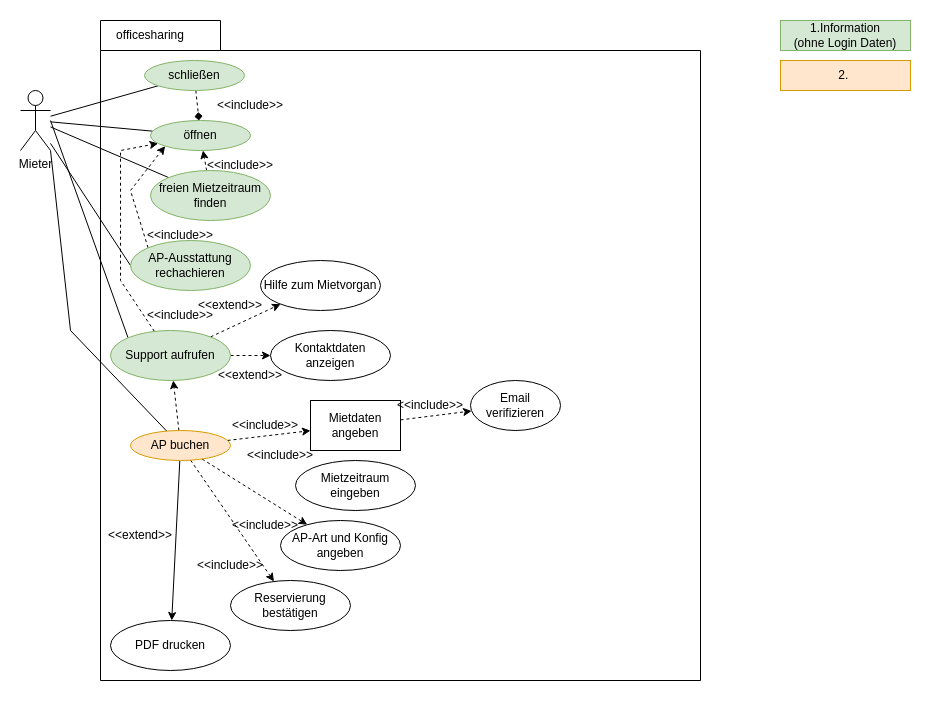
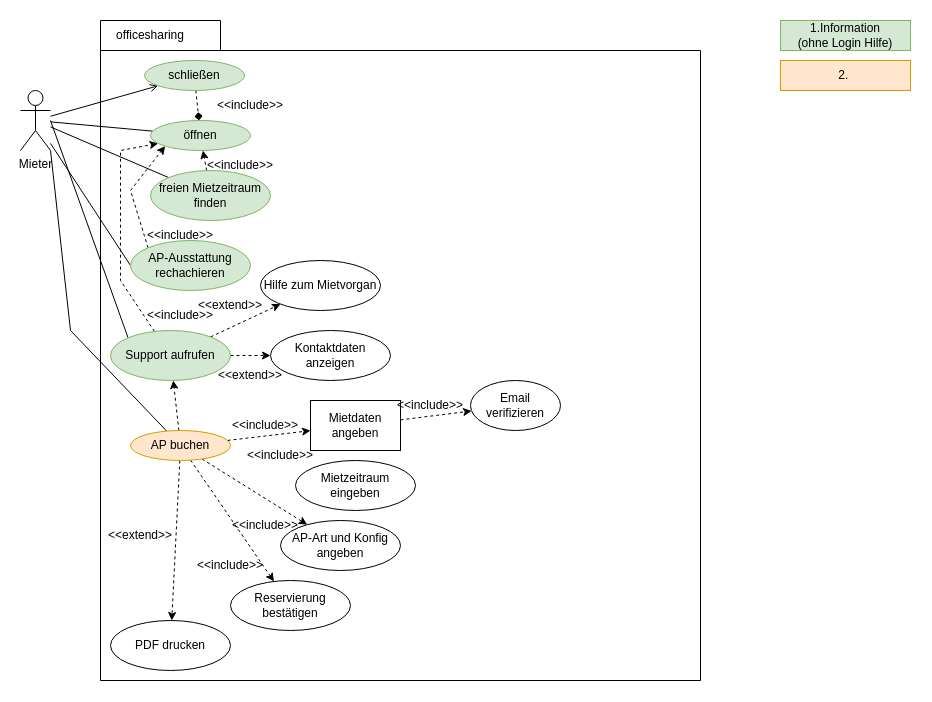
- <mxCell id="30" value="1.Information&lt;br&gt;(ohne Login Daten)" style="text;html=1;strokeColor=#82b366;fillColor=#d5e8d4;align=center;verticalAlign=middle;whiteSpace=wrap;rounded=0;" vertex="1" parent="1"><mxGeometry x="780" y="20" width="130" height="30" as="geometry" /></mxCell>
+ <mxCell id="30" value="1.Information&lt;br&gt;(ohne Login Hilfe)" style="text;html=1;strokeColor=#82b366;fillColor=#d5e8d4;align=center;verticalAlign=middle;whiteSpace=wrap;rounded=0;" vertex="1" parent="1"><mxGeometry x="780" y="20" width="130" height="30" as="geometry" /></mxCell>
- <mxCell id="4" style="edgeStyle=none;rounded=0;orthogonalLoop=1;jettySize=auto;html=1;endArrow=none;endFill=0;" edge="1" parent="1" source="10" target="12"><mxGeometry relative="1" as="geometry" /></mxCell>
+ <mxCell id="4" style="edgeStyle=none;rounded=0;orthogonalLoop=1;jettySize=auto;html=1;endArrow=open;endFill=0;" edge="1" parent="1" source="10" target="12"><mxGeometry relative="1" as="geometry" /></mxCell>
- <mxCell id="35" style="edgeStyle=none;rounded=0;orthogonalLoop=1;jettySize=auto;html=1;endArrow=classic;endFill=1;dashed=0;" edge="1" parent="1" source="36" target="49"><mxGeometry relative="1" as="geometry" /></mxCell>
+ <mxCell id="35" style="edgeStyle=none;rounded=0;orthogonalLoop=1;jettySize=auto;html=1;endArrow=classic;endFill=1;dashed=1;" edge="1" parent="1" source="36" target="49"><mxGeometry relative="1" as="geometry" /></mxCell>
